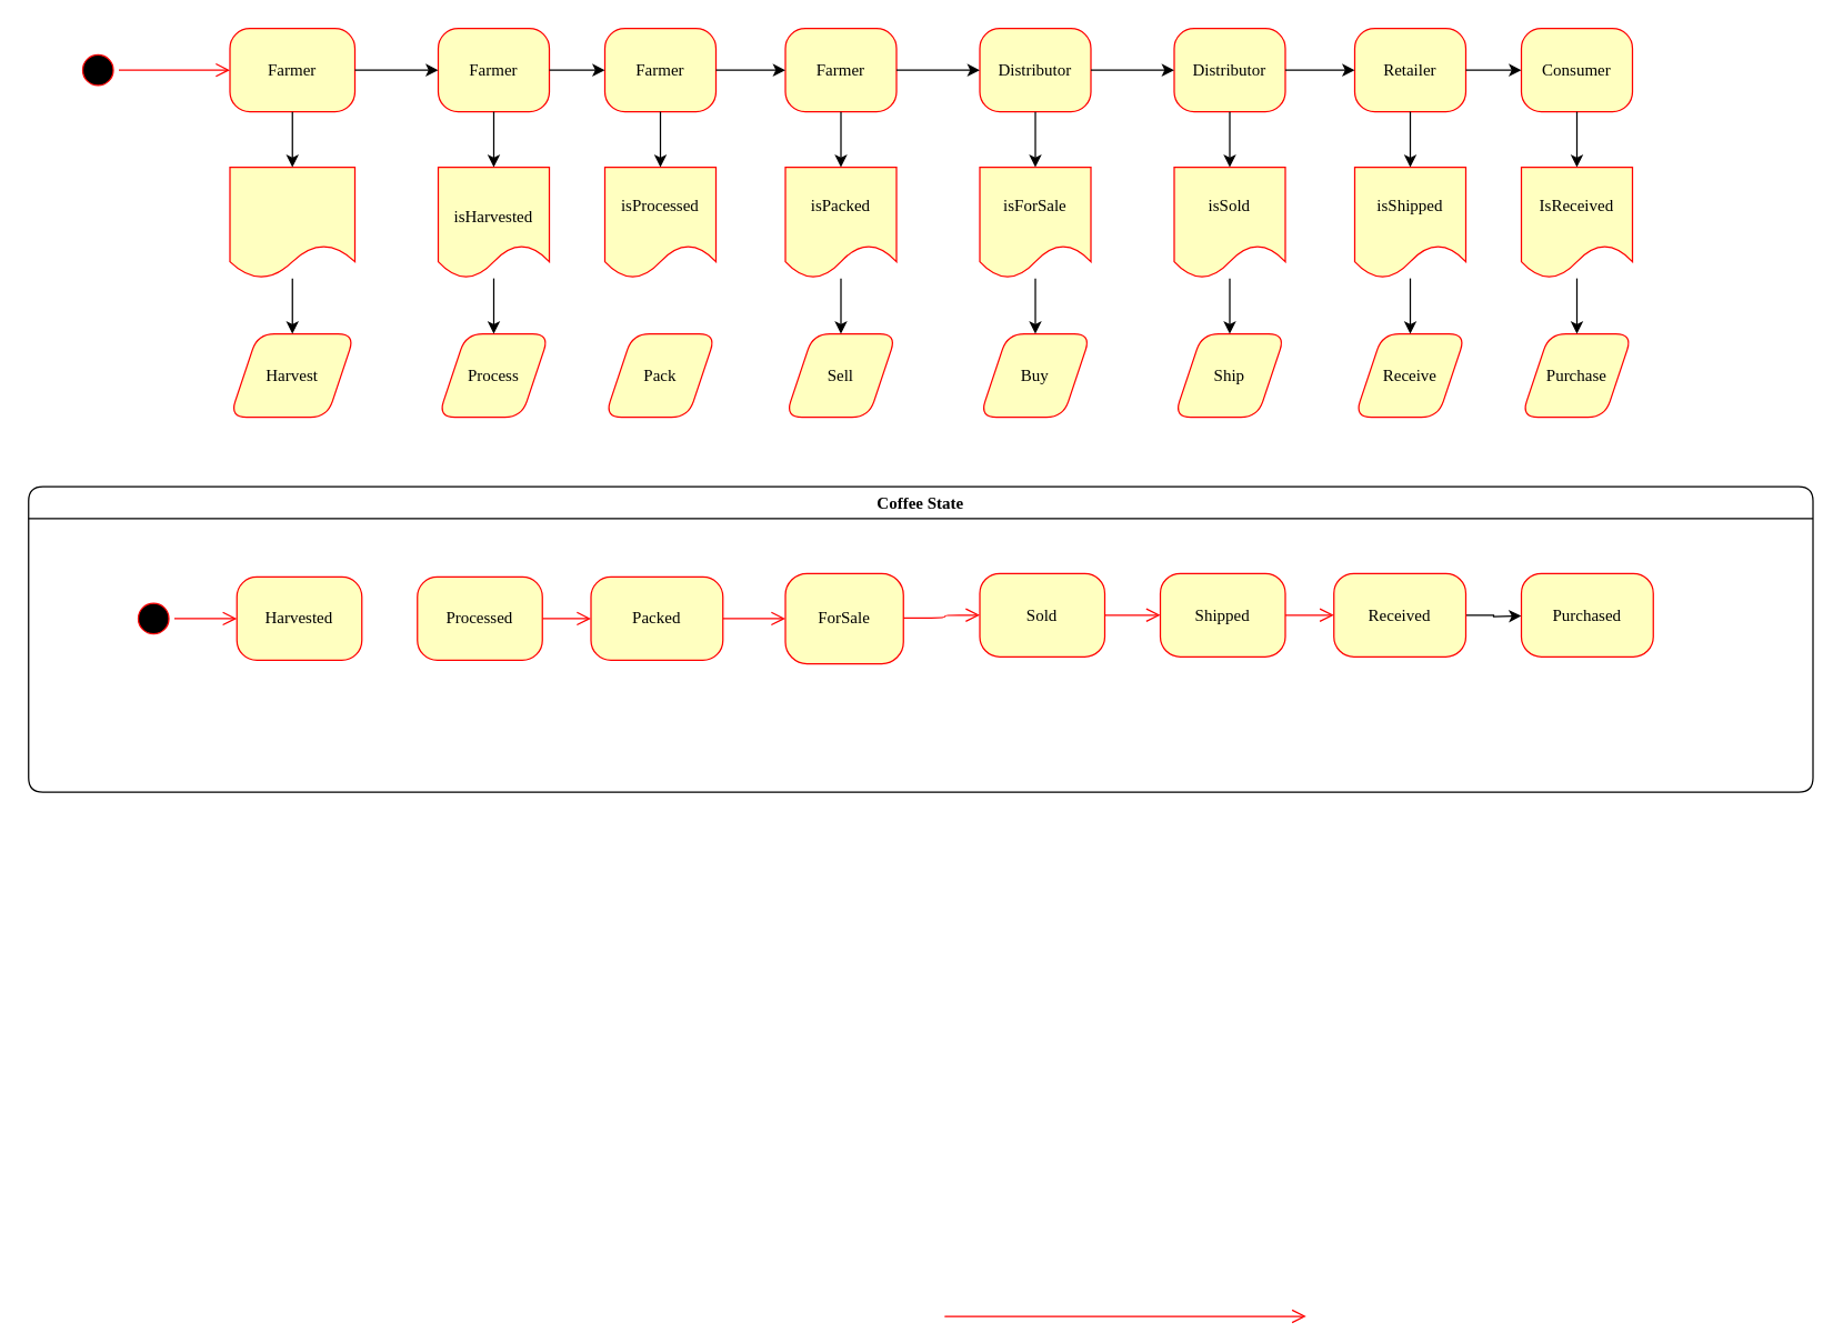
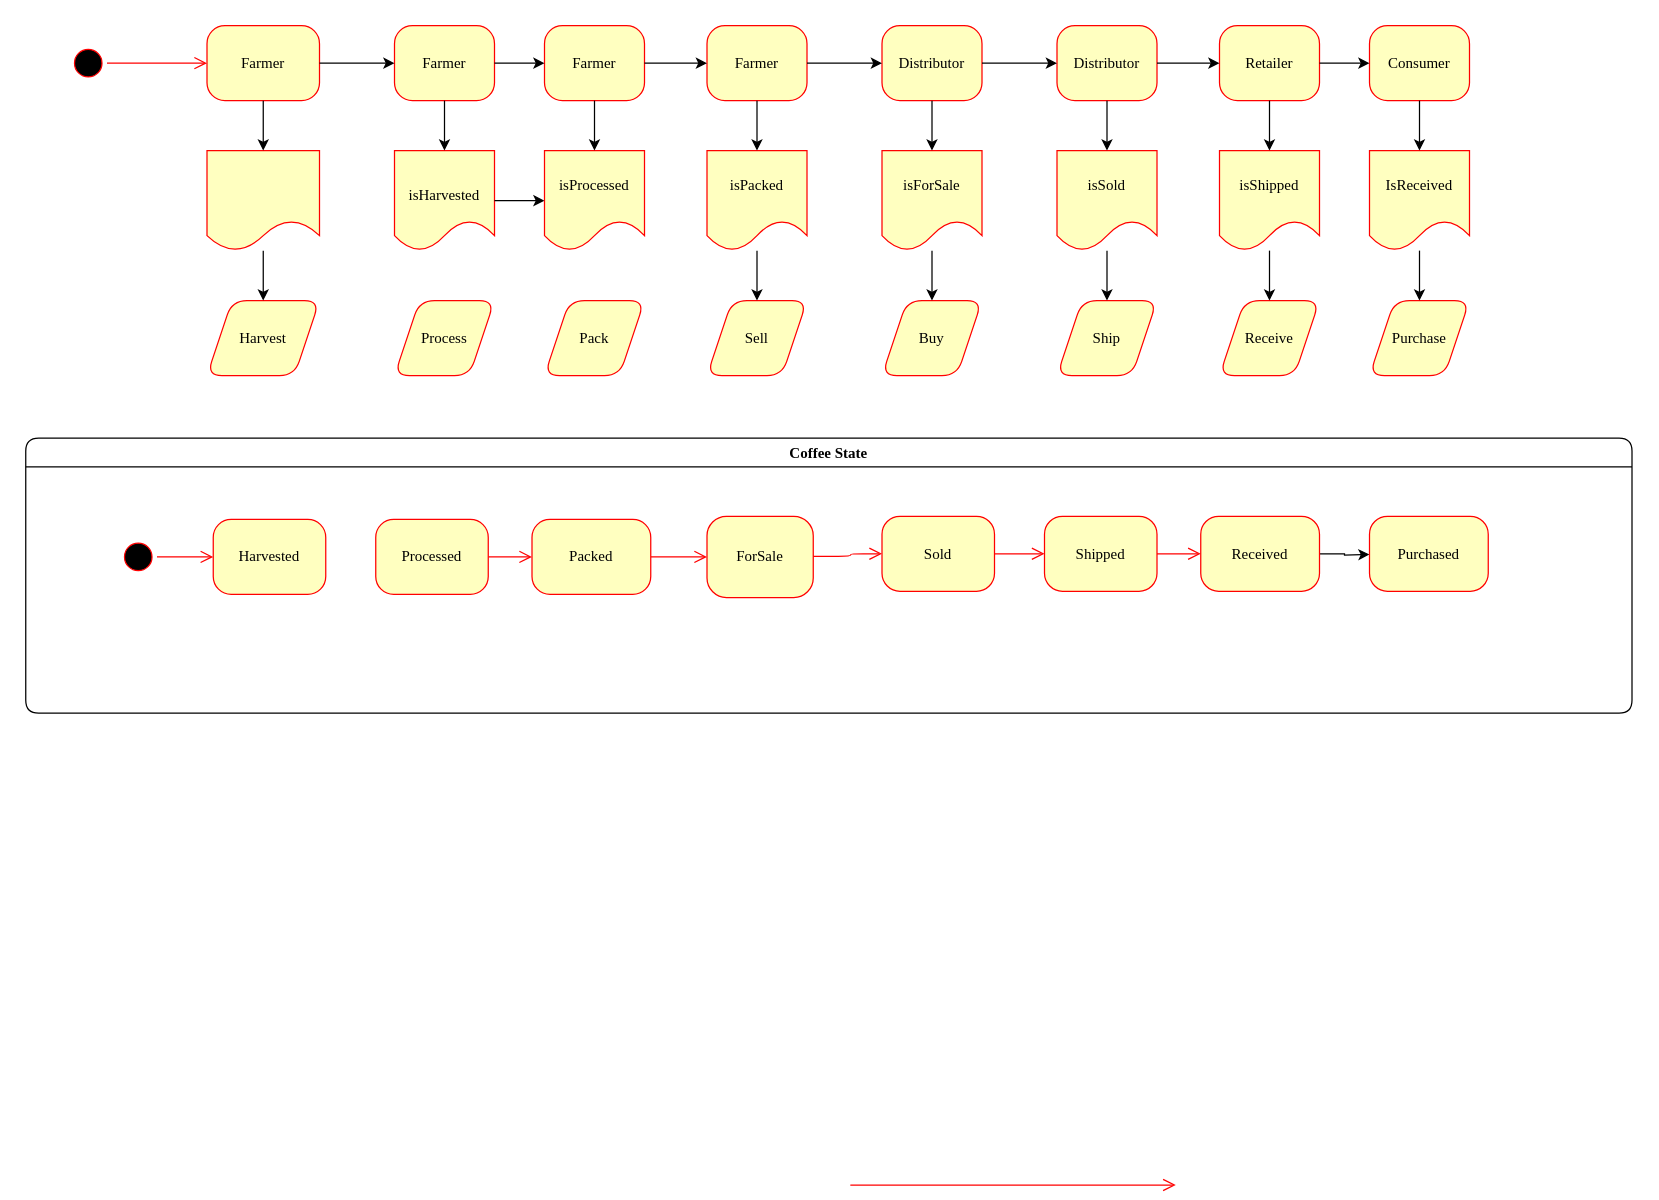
- <mxCell id="33" value="" style="edgeStyle=orthogonalEdgeStyle;rounded=0;orthogonalLoop=1;jettySize=auto;html=1;" edge="1" parent="28" source="30" target="32"><mxGeometry relative="1" as="geometry" /></mxCell>
+ <mxCell id="33" value="" style="edgeStyle=orthogonalEdgeStyle;rounded=0;orthogonalLoop=1;jettySize=auto;html=1;" edge="1" parent="28" source="30" target="36"><mxGeometry relative="1" as="geometry" /></mxCell>
